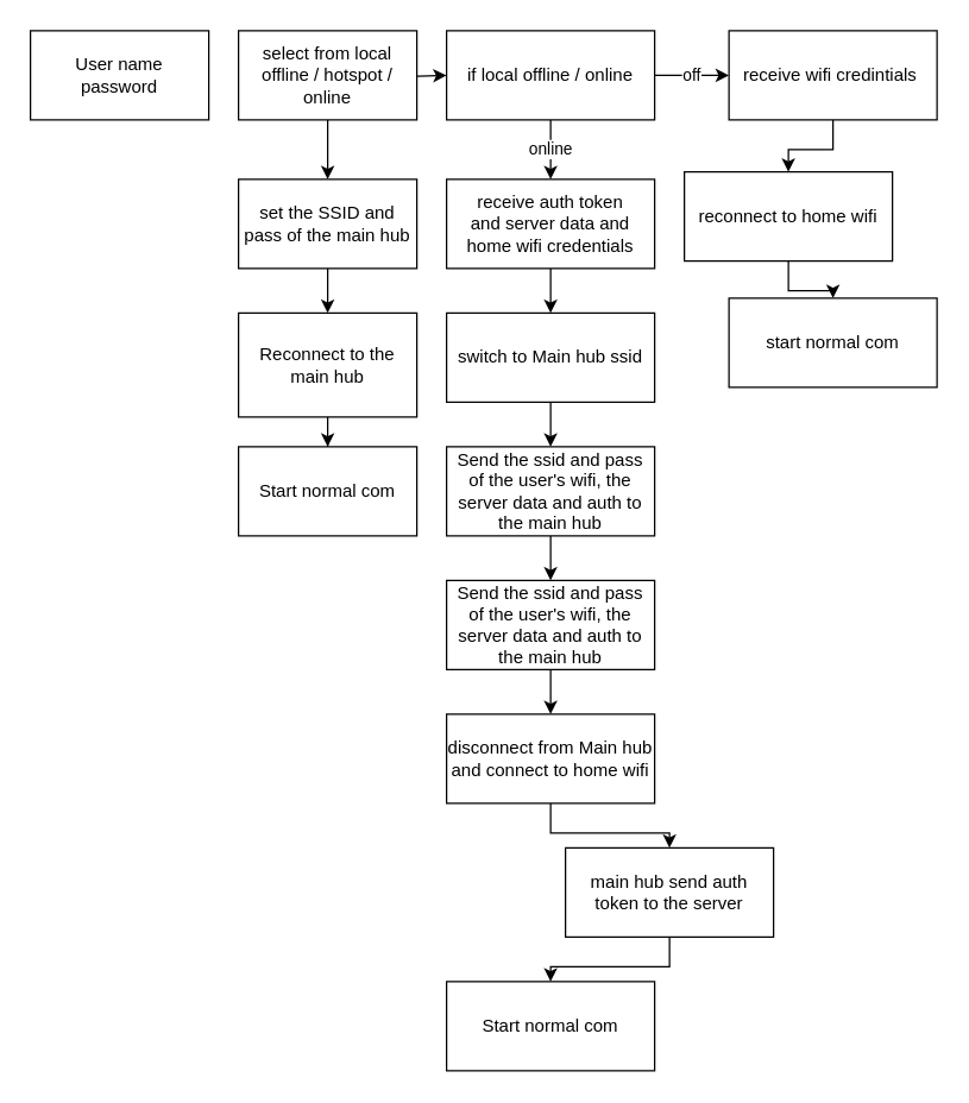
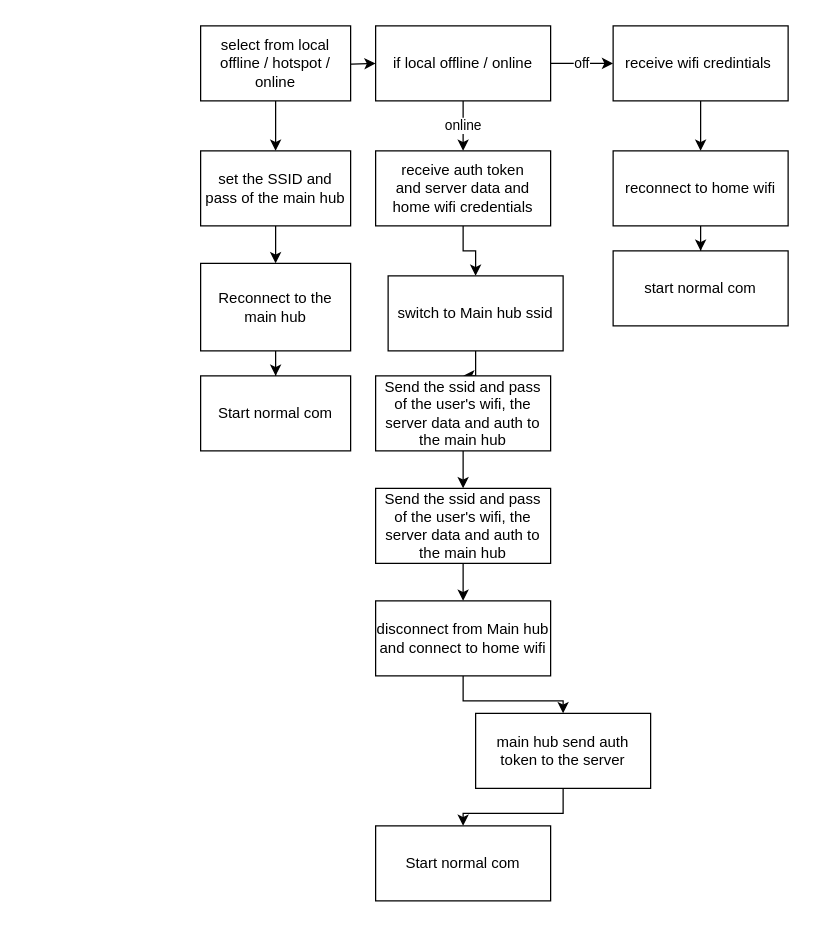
- <mxCell id="2" value="User name&lt;br&gt;password" style="rounded=0;whiteSpace=wrap;html=1;" vertex="1" parent="1"><mxGeometry x="20" y="20" width="120" height="60" as="geometry" /></mxCell>
- <mxCell id="29" value="reconnect to home wifi" style="rounded=0;whiteSpace=wrap;html=1;" vertex="1" parent="1"><mxGeometry x="460" y="115" width="140" height="60" as="geometry" /></mxCell>
+ <mxCell id="29" value="reconnect to home wifi" style="rounded=0;whiteSpace=wrap;html=1;" vertex="1" parent="1"><mxGeometry x="490" y="120" width="140" height="60" as="geometry" /></mxCell>
- <mxCell id="11" value="switch to Main hub ssid" style="rounded=0;whiteSpace=wrap;html=1;" vertex="1" parent="1"><mxGeometry x="300" y="210" width="140" height="60" as="geometry" /></mxCell>
+ <mxCell id="11" value="switch to Main hub ssid" style="rounded=0;whiteSpace=wrap;html=1;" vertex="1" parent="1"><mxGeometry x="310" y="220" width="140" height="60" as="geometry" /></mxCell>
